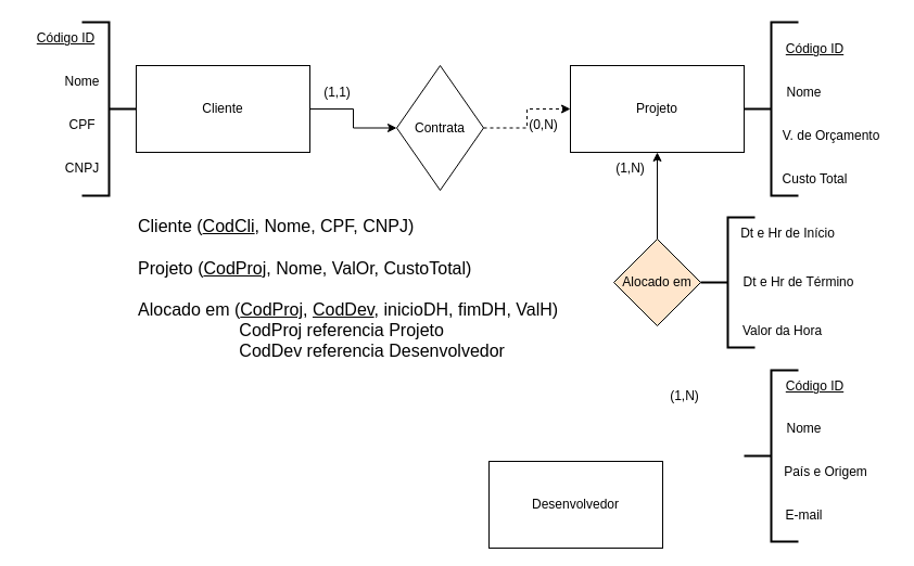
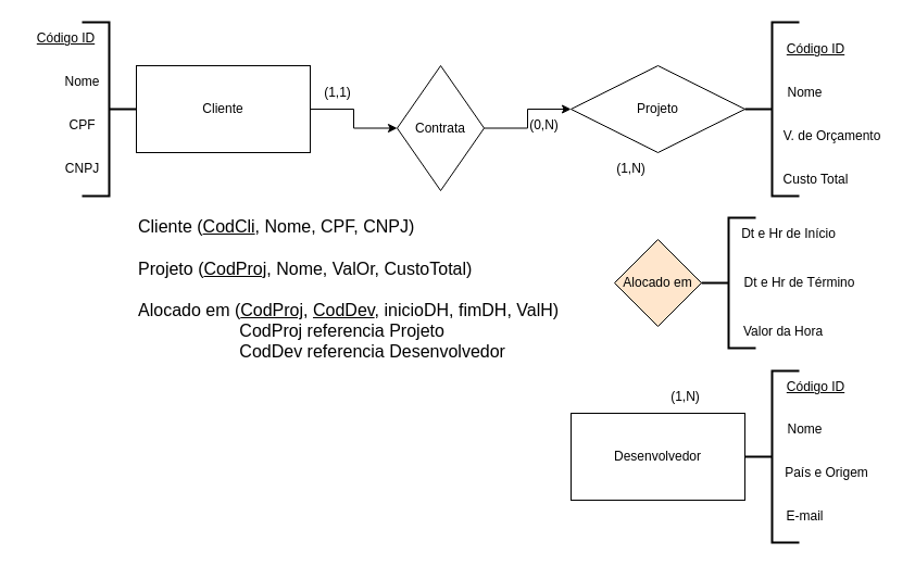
- <mxCell id="2" value="Projeto" style="rounded=0;whiteSpace=wrap;html=1;" vertex="1" parent="1"><mxGeometry x="525" y="60" width="160" height="80" as="geometry" /></mxCell>
+ <mxCell id="2" value="Projeto" style="rhombus;whiteSpace=wrap;html=1;" vertex="1" parent="1"><mxGeometry x="525" y="60" width="160" height="80" as="geometry" /></mxCell>
- <mxCell id="5" style="edgeStyle=orthogonalEdgeStyle;rounded=0;orthogonalLoop=1;jettySize=auto;html=1;entryX=0;entryY=0.5;entryDx=0;entryDy=0;dashed=1;" edge="1" parent="1" source="6" target="2"><mxGeometry relative="1" as="geometry" /></mxCell>
+ <mxCell id="5" style="edgeStyle=orthogonalEdgeStyle;rounded=0;orthogonalLoop=1;jettySize=auto;html=1;entryX=0;entryY=0.5;entryDx=0;entryDy=0;" edge="1" parent="1" source="6" target="2"><mxGeometry relative="1" as="geometry" /></mxCell>
- <mxCell id="10" style="edgeStyle=orthogonalEdgeStyle;rounded=0;orthogonalLoop=1;jettySize=auto;html=1;entryX=0.5;entryY=1;entryDx=0;entryDy=0;" edge="1" parent="1" source="11" target="2"><mxGeometry relative="1" as="geometry" /></mxCell>
- <mxCell id="9" value="Desenvolvedor" style="rounded=0;whiteSpace=wrap;html=1;" vertex="1" parent="1"><mxGeometry x="450" y="425" width="160" height="80" as="geometry" /></mxCell>
+ <mxCell id="9" value="Desenvolvedor" style="rounded=0;whiteSpace=wrap;html=1;" vertex="1" parent="1"><mxGeometry x="525" y="380" width="160" height="80" as="geometry" /></mxCell>
